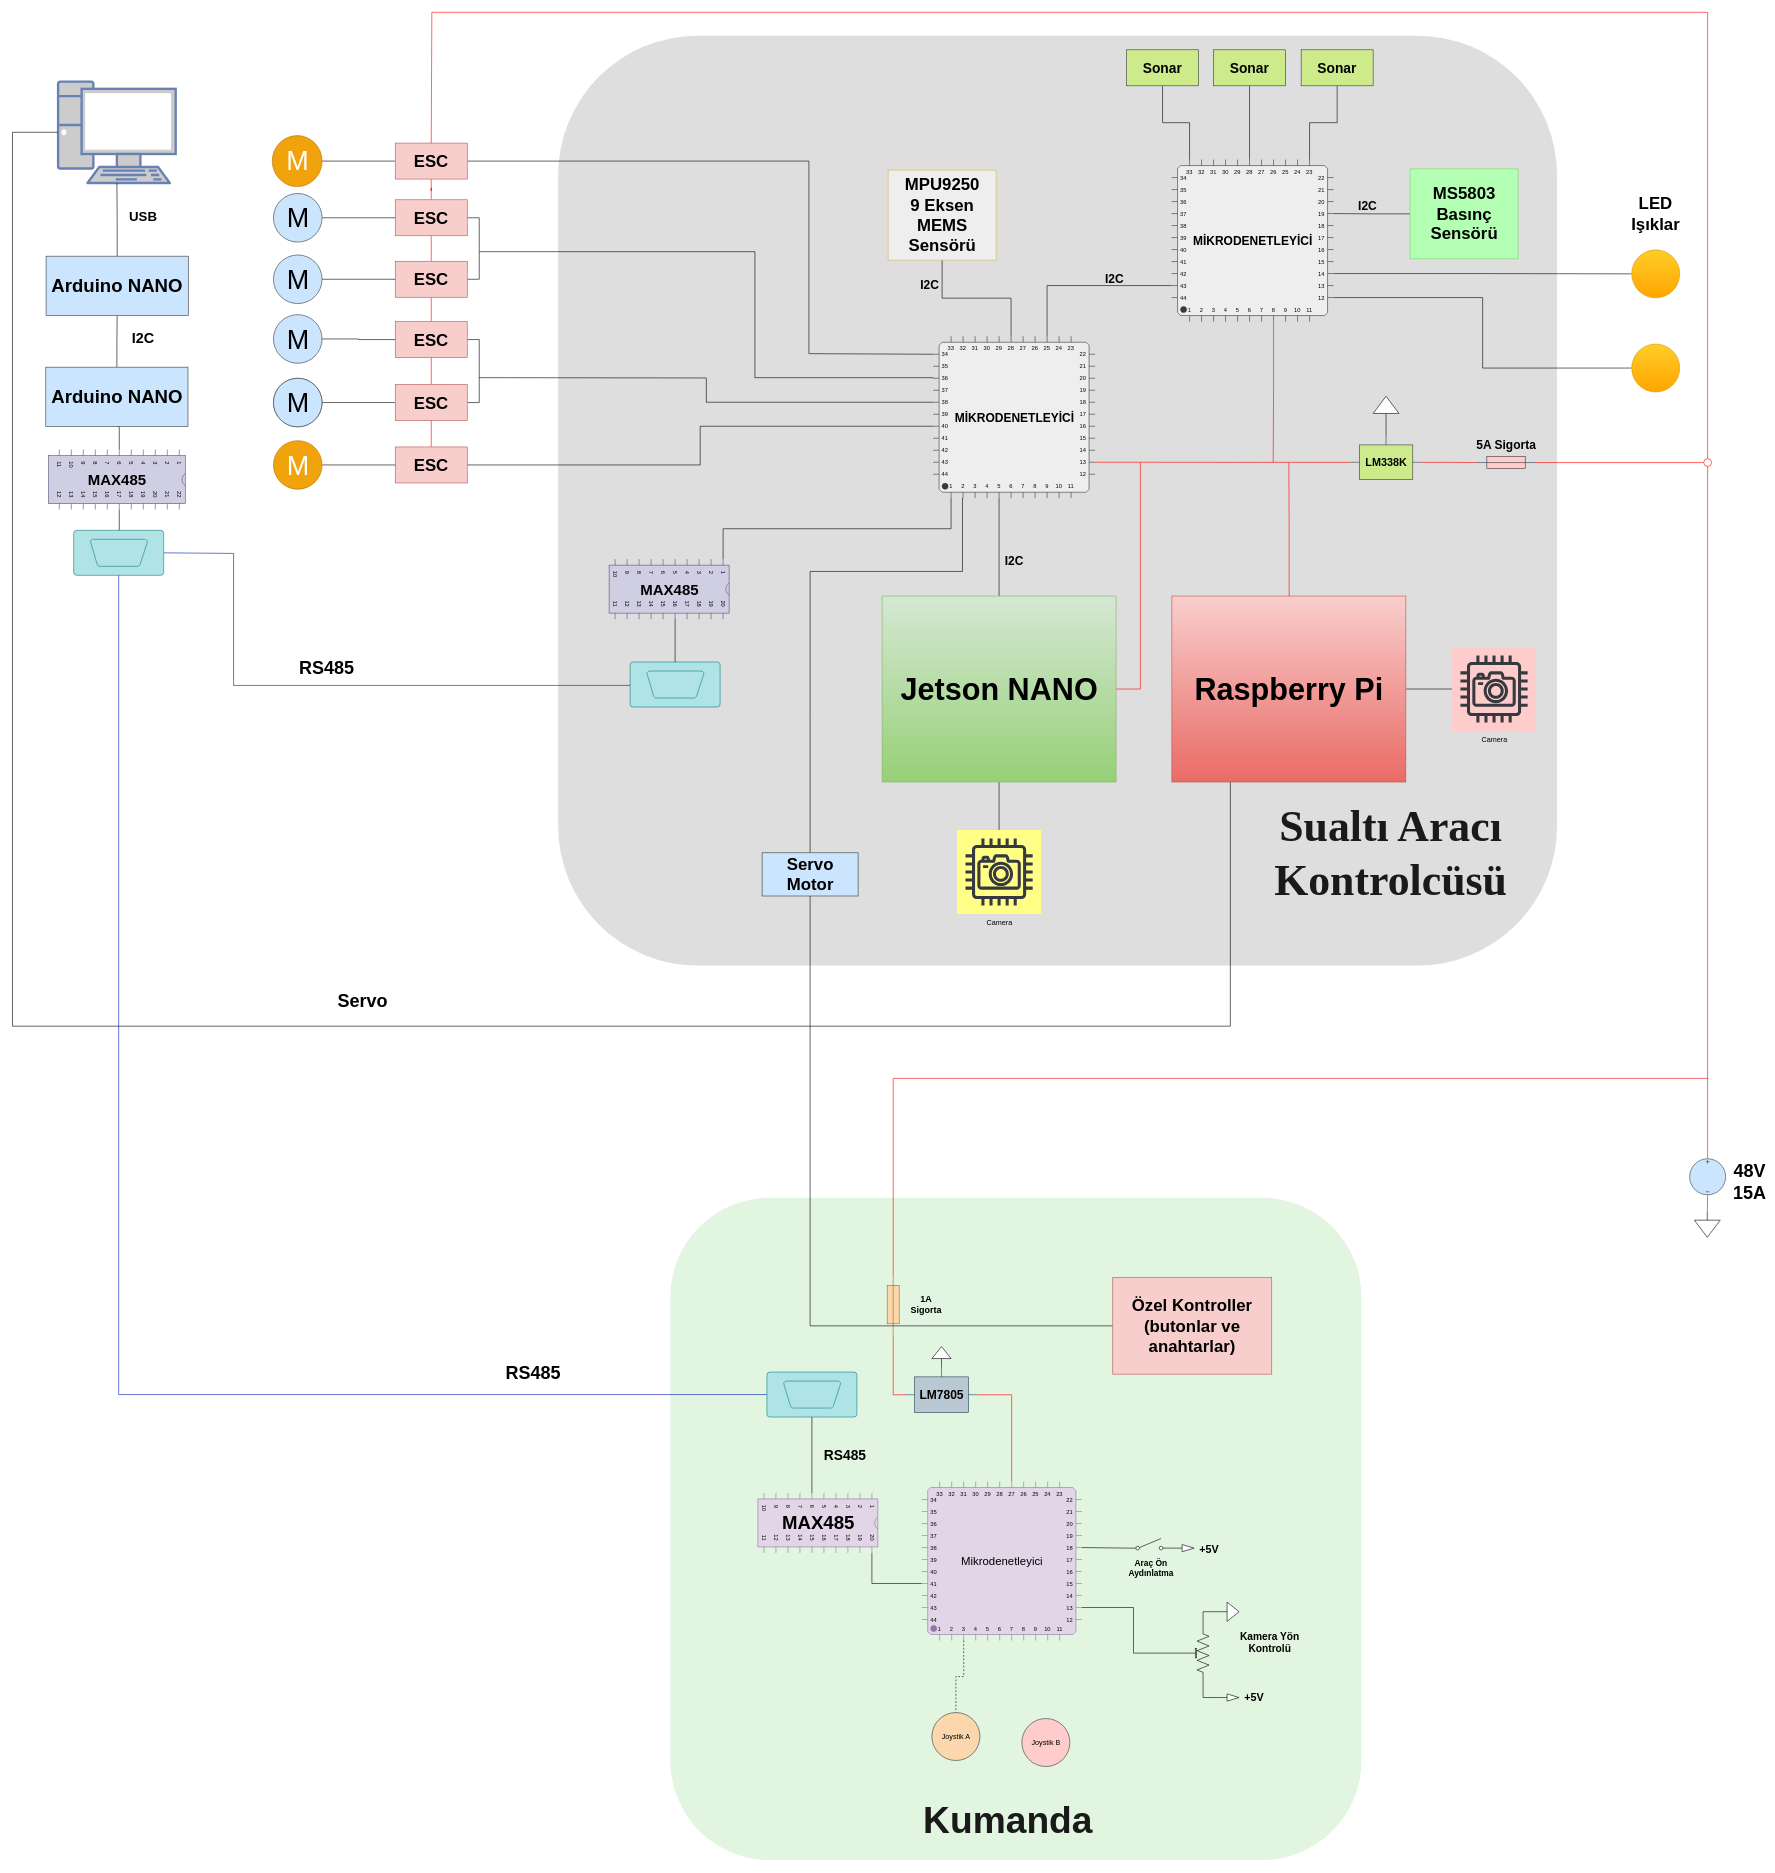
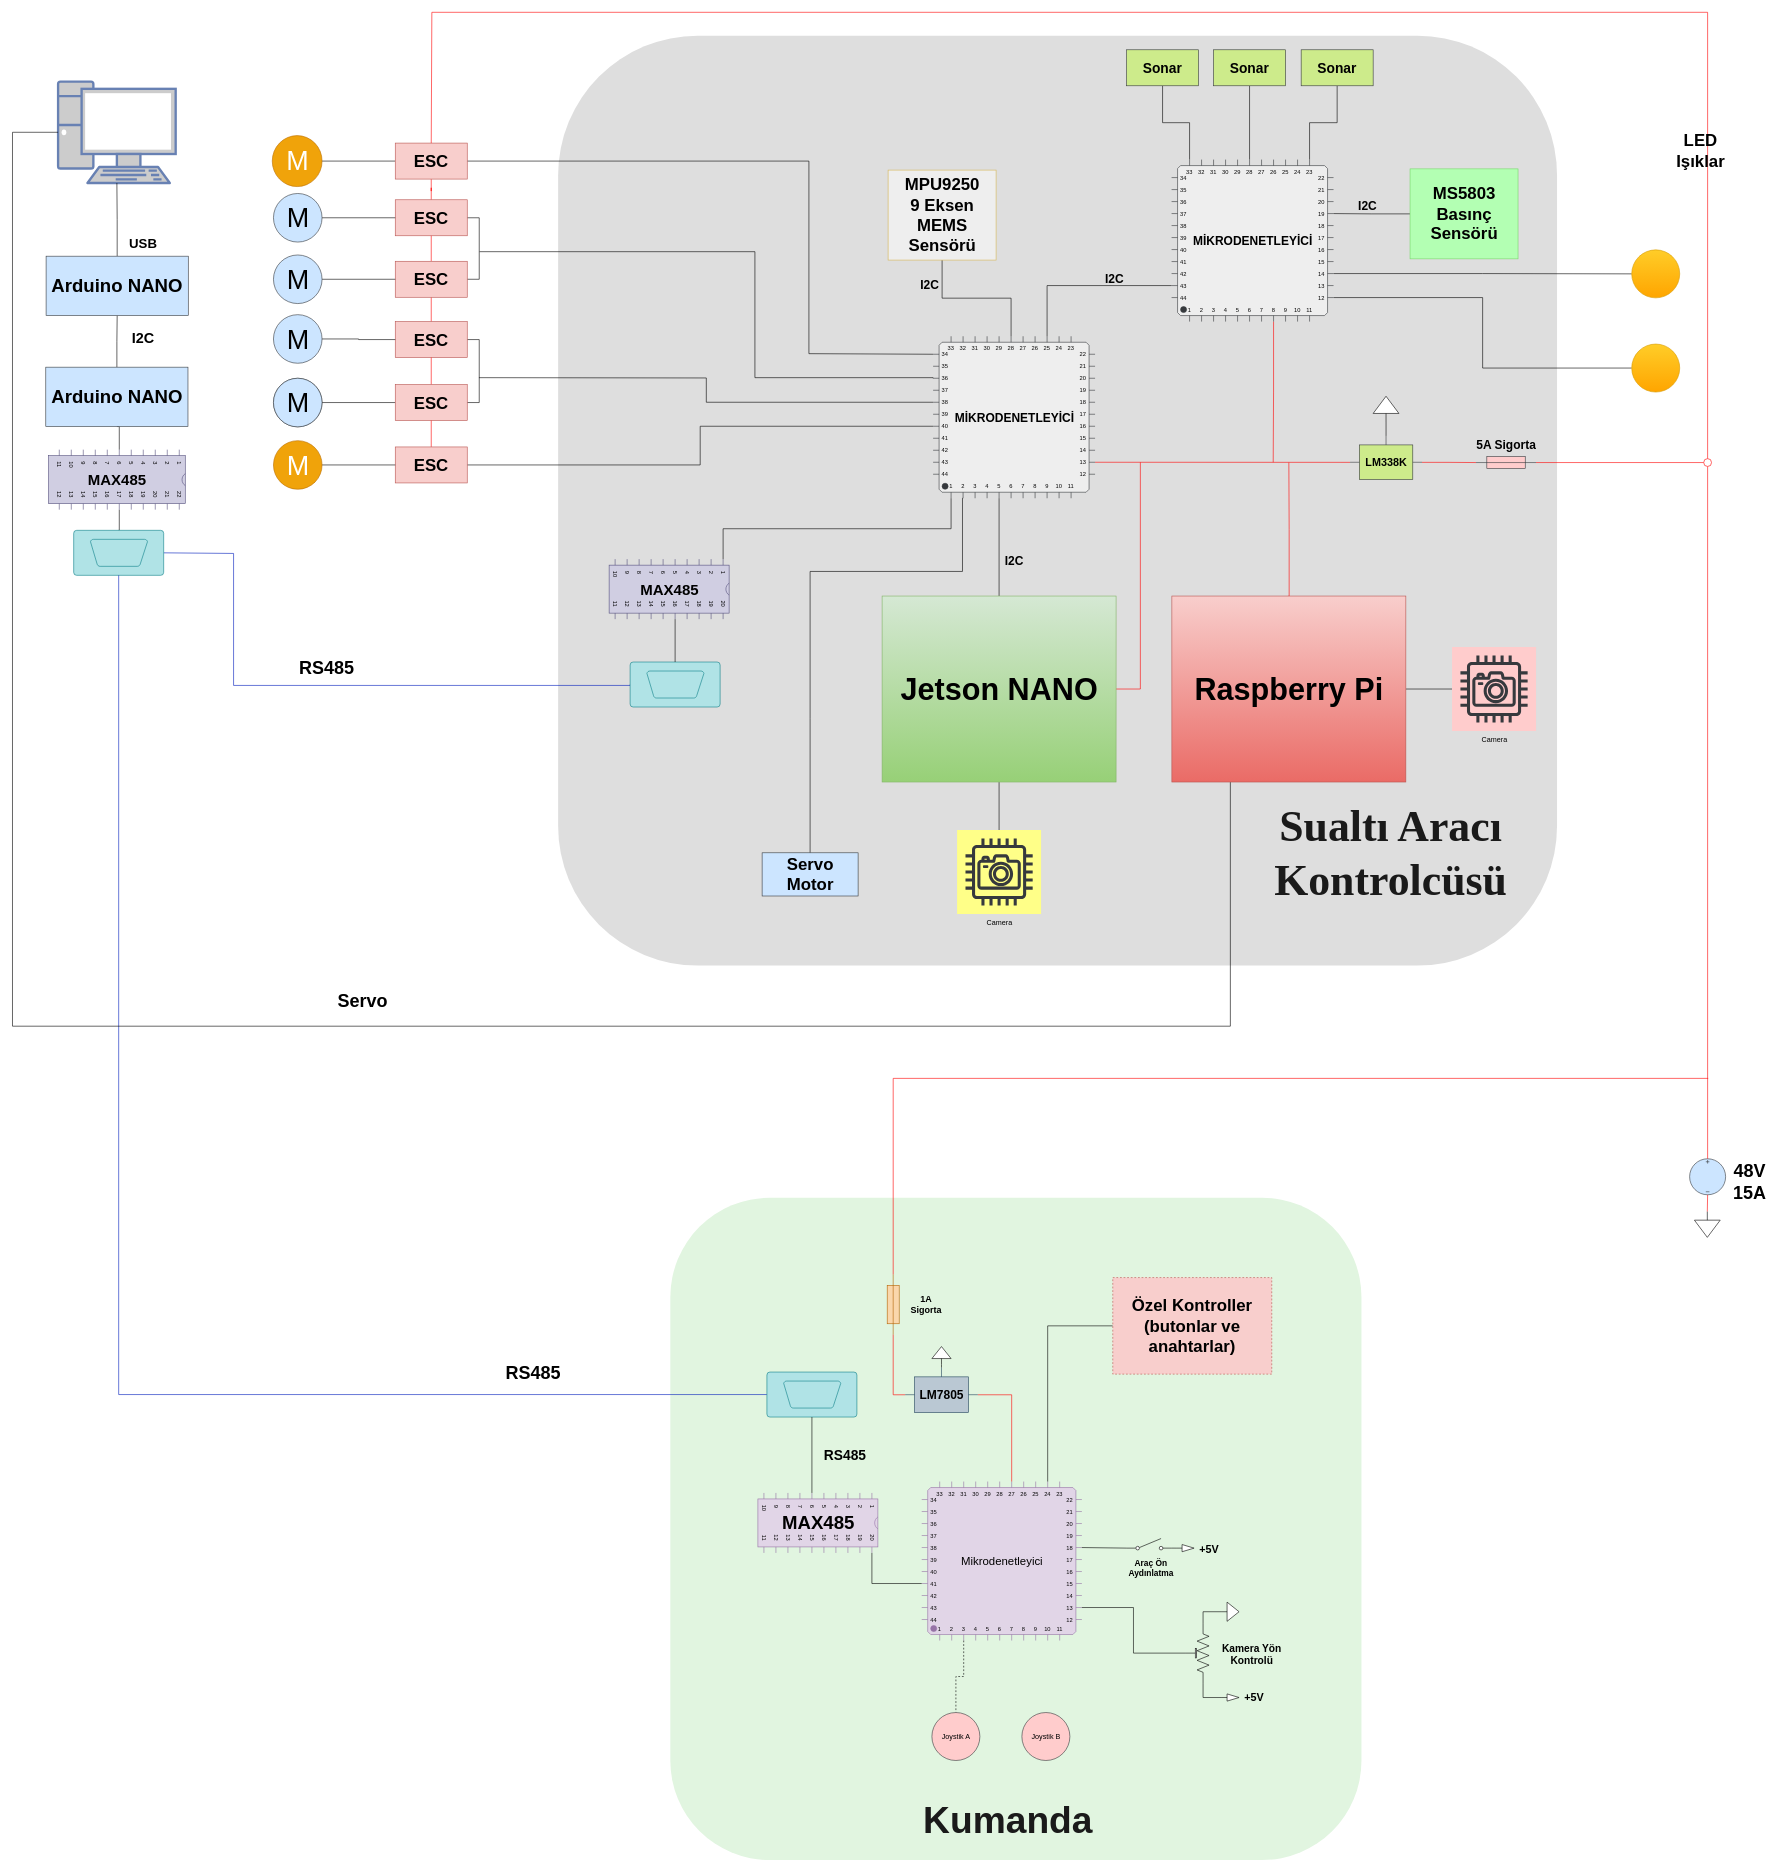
- <mxCell id="135" value="&lt;font size=&quot;1&quot;&gt;&lt;b style=&quot;font-size: 28px&quot;&gt;LED Işıklar&lt;/b&gt;&lt;/font&gt;" style="text;html=1;strokeColor=none;fillColor=none;align=center;verticalAlign=middle;whiteSpace=wrap;rounded=0;" vertex="1" parent="1"><mxGeometry x="2694" y="316.5" width="130" height="79" as="geometry" /></mxCell>
+ <mxCell id="135" value="&lt;font size=&quot;1&quot;&gt;&lt;b style=&quot;font-size: 28px&quot;&gt;LED Işıklar&lt;/b&gt;&lt;/font&gt;" style="text;html=1;strokeColor=none;fillColor=none;align=center;verticalAlign=middle;whiteSpace=wrap;rounded=0;" vertex="1" parent="1"><mxGeometry x="2769" y="211.5" width="130" height="79" as="geometry" /></mxCell>
- <mxCell id="75" value="&lt;font size=&quot;1&quot;&gt;&lt;b style=&quot;font-size: 22px&quot;&gt;USB&lt;/b&gt;&lt;/font&gt;" style="text;html=1;strokeColor=none;fillColor=none;align=center;verticalAlign=middle;whiteSpace=wrap;rounded=0;" parent="1" vertex="1"><mxGeometry x="217.5" y="352" width="40" height="20" as="geometry" /></mxCell>
+ <mxCell id="75" value="&lt;font size=&quot;1&quot;&gt;&lt;b style=&quot;font-size: 22px&quot;&gt;USB&lt;/b&gt;&lt;/font&gt;" style="text;html=1;strokeColor=none;fillColor=none;align=center;verticalAlign=middle;whiteSpace=wrap;rounded=0;" parent="1" vertex="1"><mxGeometry x="217.5" y="397" width="40" height="20" as="geometry" /></mxCell>
- <mxCell id="124" style="edgeStyle=orthogonalEdgeStyle;rounded=0;orthogonalLoop=1;jettySize=auto;html=1;exitX=0;exitY=0.5;exitDx=0;exitDy=0;endArrow=none;endFill=0;" parent="1" source="125" target="54" edge="1"><mxGeometry relative="1" as="geometry" /></mxCell>
+ <mxCell id="124" style="edgeStyle=orthogonalEdgeStyle;rounded=0;orthogonalLoop=1;jettySize=auto;html=1;exitX=0;exitY=0.5;exitDx=0;exitDy=0;entryX=0;entryY=0;entryDx=210;entryDy=0;entryPerimeter=0;endArrow=none;endFill=0;" parent="1" source="125" target="79" edge="1"><mxGeometry relative="1" as="geometry" /></mxCell>
- <mxCell id="125" value="&lt;font style=&quot;font-size: 28px&quot;&gt;&lt;b&gt;Özel Kontroller&lt;br&gt;(butonlar ve anahtarlar)&lt;br&gt;&lt;/b&gt;&lt;/font&gt;" style="rounded=0;whiteSpace=wrap;html=1;fillColor=#f8cecc;strokeColor=#b85450;" parent="1" vertex="1"><mxGeometry x="1854" y="2129" width="265" height="161" as="geometry" /></mxCell>
+ <mxCell id="125" value="&lt;font style=&quot;font-size: 28px&quot;&gt;&lt;b&gt;Özel Kontroller&lt;br&gt;(butonlar ve anahtarlar)&lt;br&gt;&lt;/b&gt;&lt;/font&gt;" style="rounded=0;whiteSpace=wrap;html=1;fillColor=#f8cecc;strokeColor=#b85450;dashed=1;" parent="1" vertex="1"><mxGeometry x="1854" y="2129" width="265" height="161" as="geometry" /></mxCell>
- <mxCell id="110" value="&lt;div style=&quot;font-size: 17px&quot;&gt;&lt;font style=&quot;font-size: 17px&quot;&gt;&lt;b&gt;Kamera Yön&lt;/b&gt;&lt;/font&gt;&lt;/div&gt;&lt;div style=&quot;font-size: 17px&quot;&gt;&lt;font style=&quot;font-size: 17px&quot;&gt;&lt;b&gt;Kontrolü&lt;/b&gt;&lt;/font&gt;&lt;br&gt;&lt;/div&gt;" style="text;html=1;strokeColor=none;fillColor=none;align=center;verticalAlign=middle;whiteSpace=wrap;rounded=0;" parent="1" vertex="1"><mxGeometry x="2058.5" y="2728" width="114" height="20" as="geometry" /></mxCell>
+ <mxCell id="110" value="&lt;div style=&quot;font-size: 17px&quot;&gt;&lt;font style=&quot;font-size: 17px&quot;&gt;&lt;b&gt;Kamera Yön&lt;/b&gt;&lt;/font&gt;&lt;/div&gt;&lt;div style=&quot;font-size: 17px&quot;&gt;&lt;font style=&quot;font-size: 17px&quot;&gt;&lt;b&gt;Kontrolü&lt;/b&gt;&lt;/font&gt;&lt;br&gt;&lt;/div&gt;" style="text;html=1;strokeColor=none;fillColor=none;align=center;verticalAlign=middle;whiteSpace=wrap;rounded=0;" parent="1" vertex="1"><mxGeometry x="2028.5" y="2748" width="114" height="20" as="geometry" /></mxCell>
- <mxCell id="87" value="Joystik A" style="ellipse;whiteSpace=wrap;html=1;aspect=fixed;fillColor=#fad7ac;strokeColor=#36393d;" parent="1" vertex="1"><mxGeometry x="1552.5" y="2854" width="80" height="80" as="geometry" /></mxCell>
+ <mxCell id="87" value="Joystik A" style="ellipse;whiteSpace=wrap;html=1;aspect=fixed;fillColor=#ffcccc;strokeColor=#36393d;" parent="1" vertex="1"><mxGeometry x="1552.5" y="2854" width="80" height="80" as="geometry" /></mxCell>
- <mxCell id="88" value="Joystik B" style="ellipse;whiteSpace=wrap;html=1;aspect=fixed;fillColor=#ffcccc;strokeColor=#36393d;" parent="1" vertex="1"><mxGeometry x="1702.5" y="2864" width="80" height="80" as="geometry" /></mxCell>
+ <mxCell id="88" value="Joystik B" style="ellipse;whiteSpace=wrap;html=1;aspect=fixed;fillColor=#ffcccc;strokeColor=#36393d;" parent="1" vertex="1"><mxGeometry x="1702.5" y="2854" width="80" height="80" as="geometry" /></mxCell>
